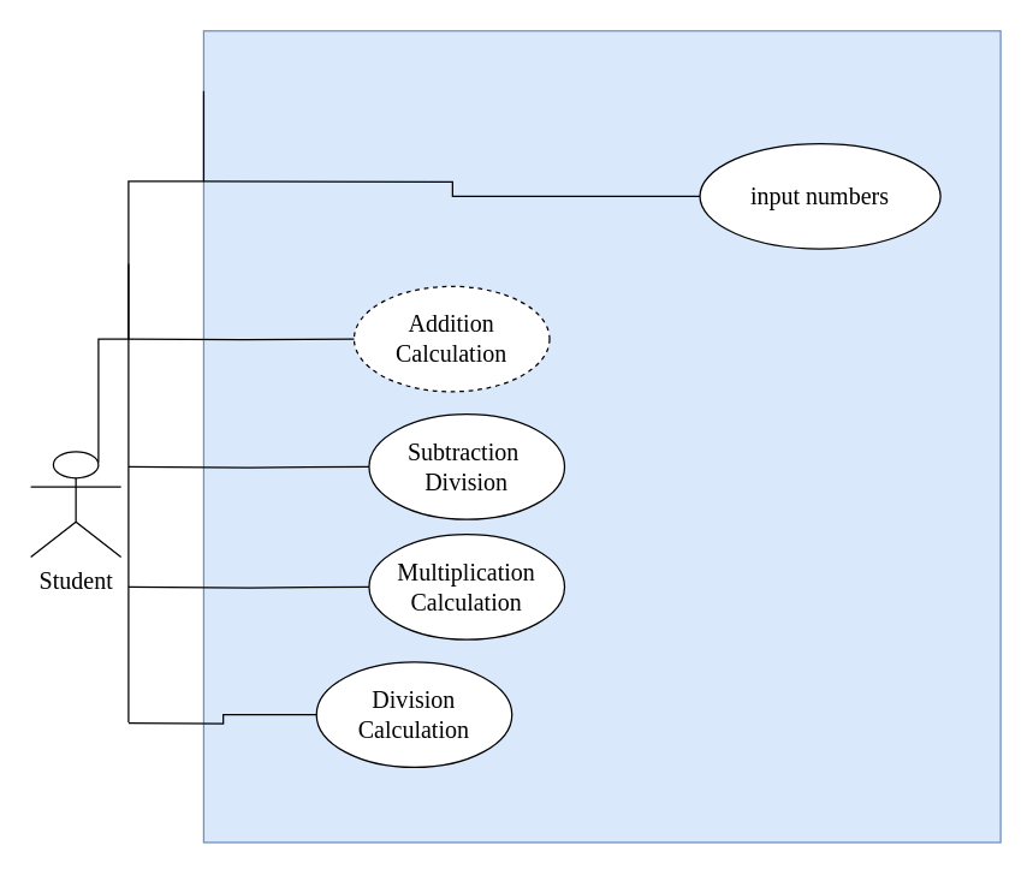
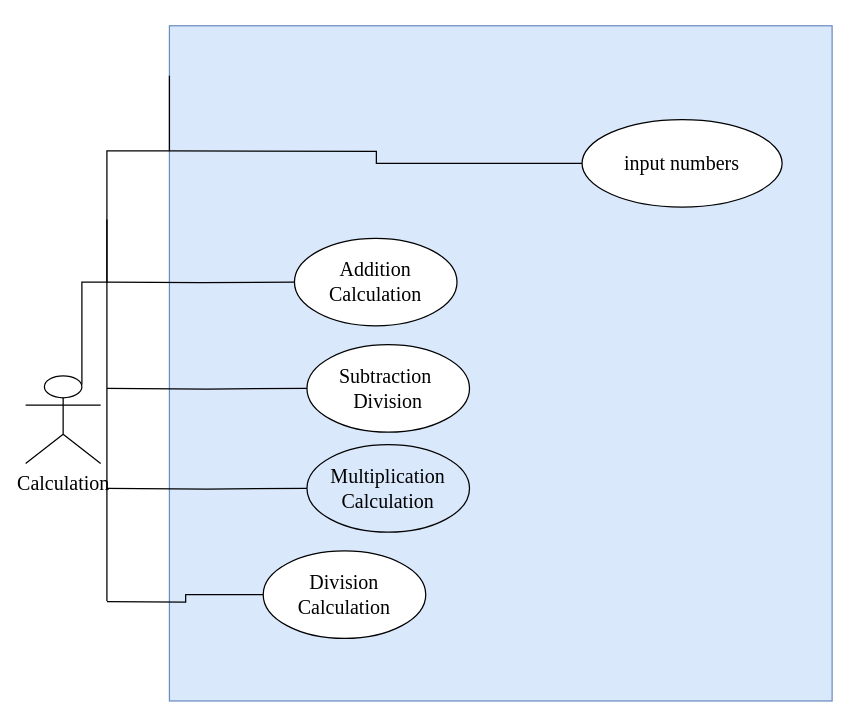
- <mxCell id="5" value="Addition Calculation" style="ellipse;whiteSpace=wrap;html=1;fontFamily=Comic Sans MS;fontSize=16;dashed=1;" parent="1" vertex="1"><mxGeometry x="235" y="190" width="130" height="70" as="geometry" /></mxCell>
+ <mxCell id="5" value="Addition Calculation" style="ellipse;whiteSpace=wrap;html=1;fontFamily=Comic Sans MS;fontSize=16;" parent="1" vertex="1"><mxGeometry x="235" y="190" width="130" height="70" as="geometry" /></mxCell>
- <mxCell id="3" value="Student&lt;br style=&quot;font-size: 16px;&quot;&gt;" style="shape=umlActor;verticalLabelPosition=bottom;verticalAlign=top;html=1;outlineConnect=0;fontFamily=Comic Sans MS;fontSize=16;" parent="1" vertex="1"><mxGeometry x="20" y="300" width="60" height="70" as="geometry" /></mxCell>
+ <mxCell id="3" value="Calculation&lt;br style=&quot;font-size: 16px;&quot;&gt;" style="shape=umlActor;verticalLabelPosition=bottom;verticalAlign=top;html=1;outlineConnect=0;fontFamily=Comic Sans MS;fontSize=16;" parent="1" vertex="1"><mxGeometry x="20" y="300" width="60" height="70" as="geometry" /></mxCell>
- <mxCell id="12" value="Multiplication&lt;br&gt;Calculation" style="ellipse;whiteSpace=wrap;html=1;fontFamily=Comic Sans MS;fontSize=16;" parent="1" vertex="1"><mxGeometry x="245" y="355" width="130" height="70" as="geometry" /></mxCell>
+ <mxCell id="12" value="Multiplication&lt;br&gt;Calculation" style="ellipse;whiteSpace=wrap;html=1;fontFamily=Comic Sans MS;fontSize=16;fillColor=#dae8fc;" parent="1" vertex="1"><mxGeometry x="245" y="355" width="130" height="70" as="geometry" /></mxCell>
